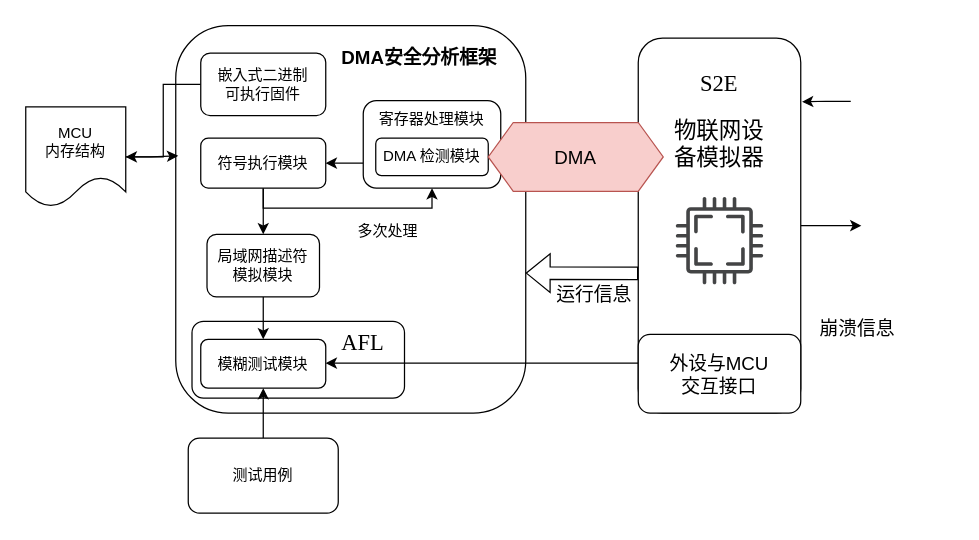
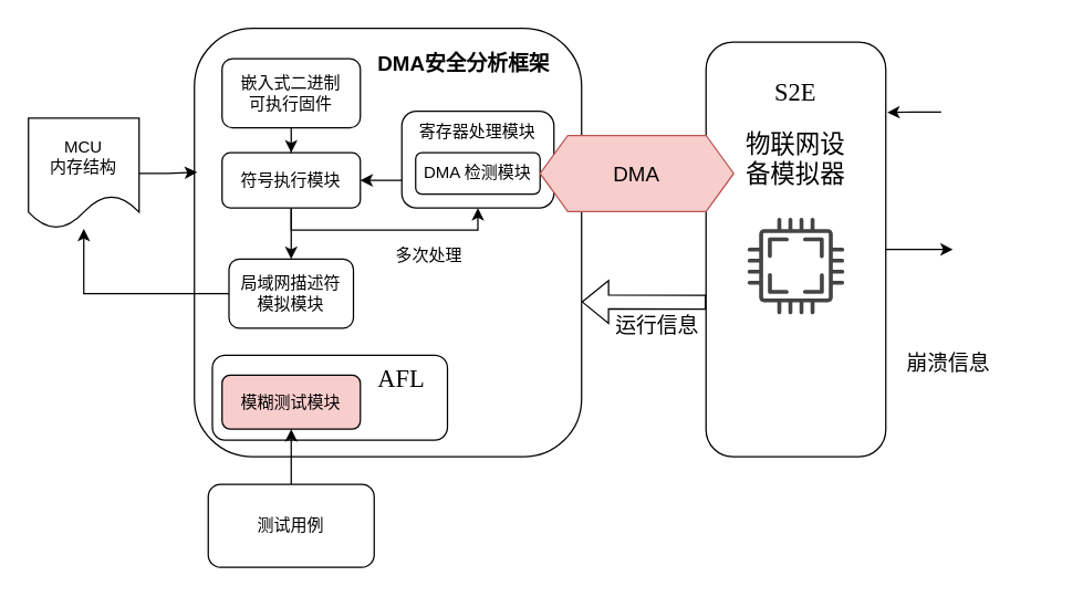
- <mxCell id="5" style="edgeStyle=orthogonalEdgeStyle;rounded=0;orthogonalLoop=1;jettySize=auto;html=1;fontFamily=Lucida Console;" edge="1" parent="1" source="6" target="22"><mxGeometry relative="1" as="geometry" /></mxCell>
+ <mxCell id="5" style="edgeStyle=orthogonalEdgeStyle;rounded=0;orthogonalLoop=1;jettySize=auto;html=1;fontFamily=Lucida Console;" edge="1" parent="1" source="6" target="9"><mxGeometry relative="1" as="geometry" /></mxCell>
- <mxCell id="13" style="edgeStyle=orthogonalEdgeStyle;rounded=0;orthogonalLoop=1;jettySize=auto;html=1;entryX=0.5;entryY=0;entryDx=0;entryDy=0;fontFamily=Lucida Console;" edge="1" parent="1" source="14" target="15"><mxGeometry relative="1" as="geometry" /></mxCell>
+ <mxCell id="13" style="edgeStyle=orthogonalEdgeStyle;rounded=0;orthogonalLoop=1;jettySize=auto;html=1;fontFamily=Lucida Console;" edge="1" parent="1" source="14" target="22"><mxGeometry relative="1" as="geometry" /></mxCell>
- <mxCell id="28" style="edgeStyle=orthogonalEdgeStyle;rounded=0;orthogonalLoop=1;jettySize=auto;html=1;entryX=0;entryY=1;entryDx=0;entryDy=0;fontSize=15;" edge="1" parent="1" source="29" target="18"><mxGeometry relative="1" as="geometry"><Array as="points"><mxPoint x="290" y="290" /><mxPoint x="290" y="290" /></Array></mxGeometry></mxCell>
- <mxCell id="15" value="模糊测试模块" style="rounded=1;whiteSpace=wrap;html=1;fontFamily=Lucida Console;" vertex="1" parent="1"><mxGeometry x="160" y="271" width="100" height="39" as="geometry" /></mxCell>
+ <mxCell id="15" value="模糊测试模块" style="rounded=1;whiteSpace=wrap;html=1;fontFamily=Lucida Console;fillColor=#f8cecc;" vertex="1" parent="1"><mxGeometry x="160" y="271" width="100" height="39" as="geometry" /></mxCell>
- <mxCell id="29" value="&lt;div&gt;外设与MCU&lt;/div&gt;&lt;div&gt;交互接口&lt;/div&gt;" style="rounded=1;whiteSpace=wrap;html=1;fontSize=15;" vertex="1" parent="1"><mxGeometry x="510" y="267" width="130" height="63" as="geometry" /></mxCell>
